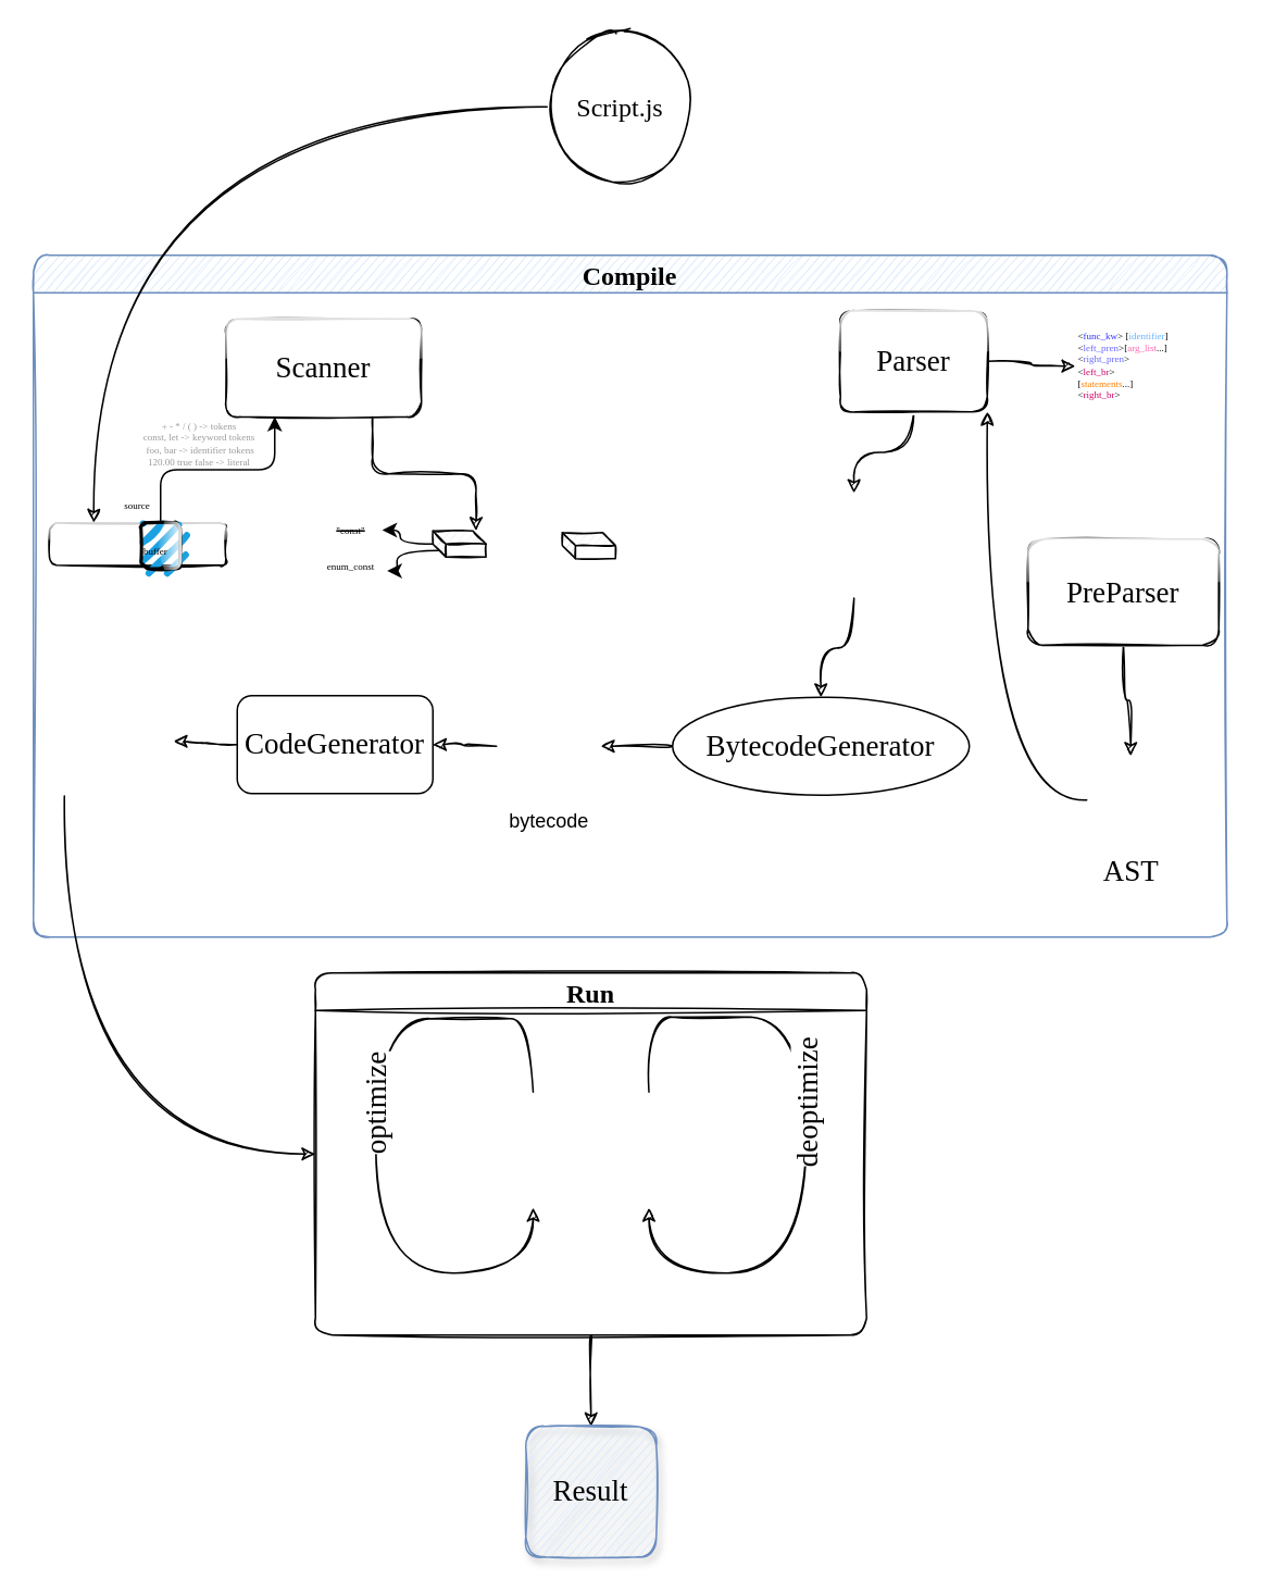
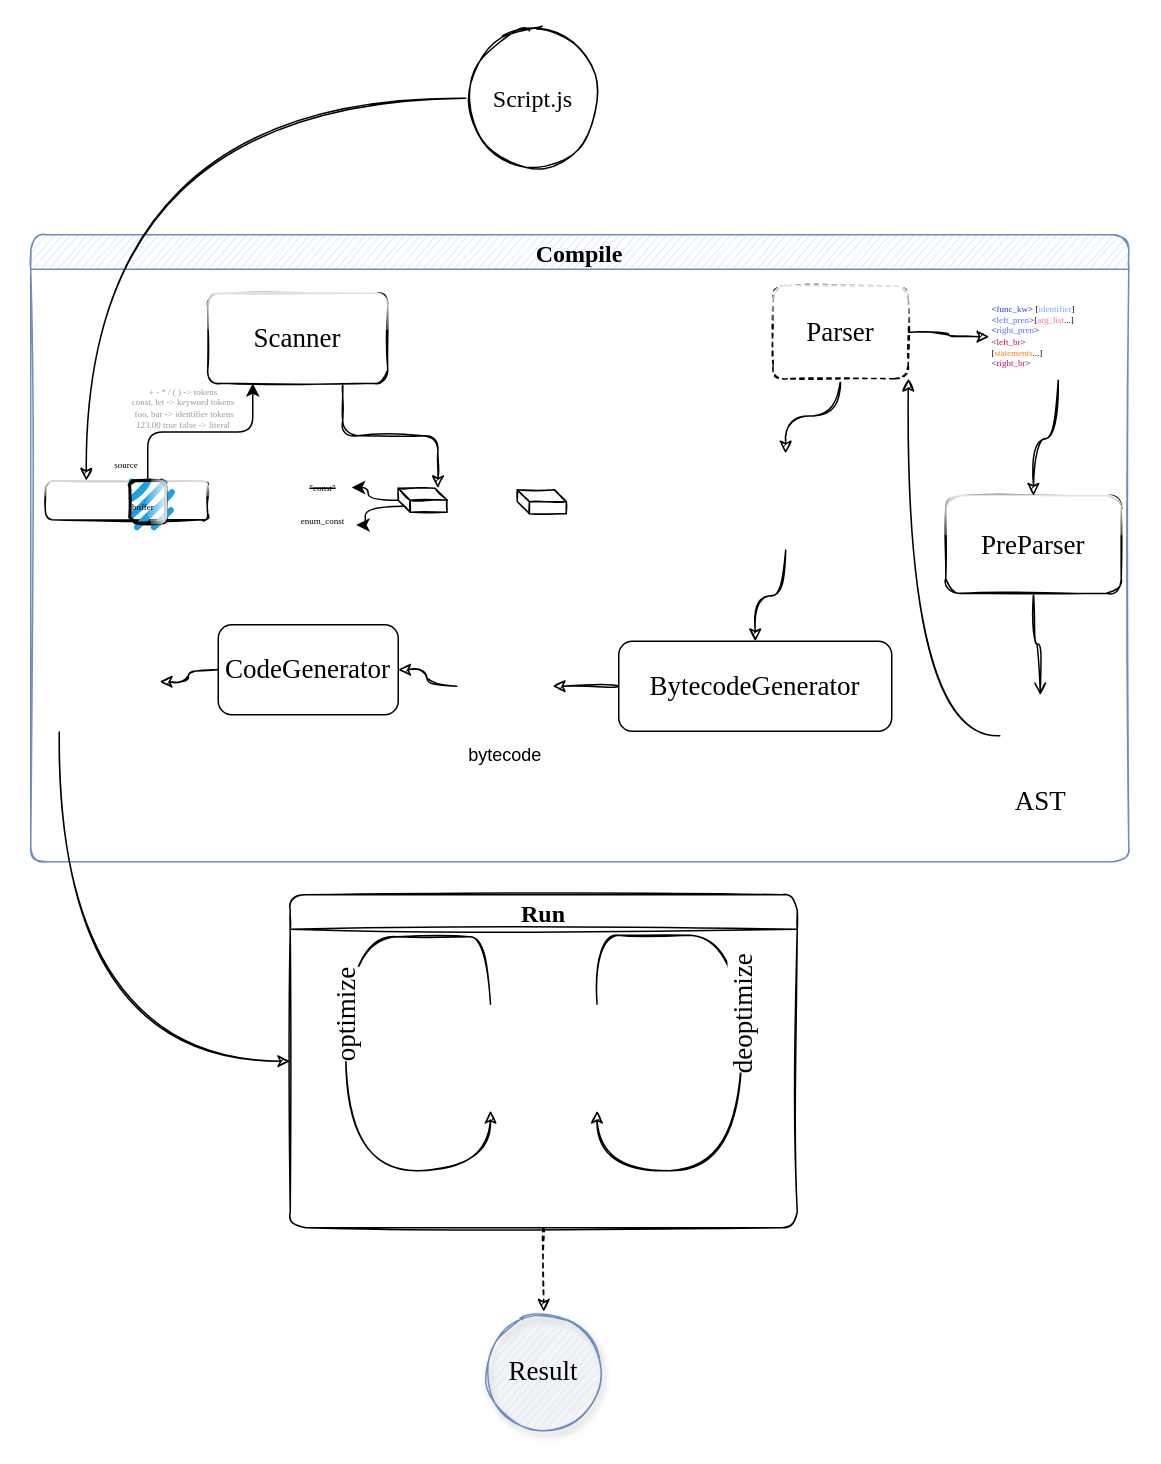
- <mxCell id="2" value="Script.js" style="ellipse;whiteSpace=wrap;html=1;aspect=fixed;sketch=1;rounded=1;fontSize=16;fontFamily=Over the Rainbow;fontSource=https%3A%2F%2Ffonts.googleapis.com%2Fcss%3Ffamily%3DOver%2Bthe%2BRainbow;" parent="1" vertex="1"><mxGeometry x="335" y="20" width="90" height="90" as="geometry" /></mxCell>
+ <mxCell id="2" value="Script.js" style="ellipse;whiteSpace=wrap;html=1;aspect=fixed;sketch=1;rounded=1;fontSize=16;fontFamily=Over the Rainbow;fontSource=https%3A%2F%2Ffonts.googleapis.com%2Fcss%3Ffamily%3DOver%2Bthe%2BRainbow;" parent="1" vertex="1"><mxGeometry x="310" y="20" width="90" height="90" as="geometry" /></mxCell>
- <mxCell id="9" value="Parser" style="rounded=1;whiteSpace=wrap;html=1;shadow=0;glass=1;sketch=1;fontFamily=Over the Rainbow;fontSource=https%3A%2F%2Ffonts.googleapis.com%2Fcss%3Ffamily%3DOver%2Bthe%2BRainbow;fontSize=18;" parent="3" vertex="1"><mxGeometry x="495" y="34" width="90" height="62" as="geometry" /></mxCell>
+ <mxCell id="9" value="Parser" style="rounded=1;whiteSpace=wrap;html=1;shadow=0;glass=1;sketch=1;fontFamily=Over the Rainbow;fontSource=https%3A%2F%2Ffonts.googleapis.com%2Fcss%3Ffamily%3DOver%2Bthe%2BRainbow;fontSize=18;dashed=1;" parent="3" vertex="1"><mxGeometry x="495" y="34" width="90" height="62" as="geometry" /></mxCell>
- <mxCell id="21" value="+ - * / ( ) -&amp;gt; tokens&lt;br&gt;const, let -&amp;gt; keyword tokens&lt;br&gt;&amp;nbsp;foo, bar -&amp;gt; identifier tokens&lt;br&gt;120.00 true false -&amp;gt; literal" style="whiteSpace=wrap;html=1;rounded=1;shadow=0;glass=1;sketch=1;fontFamily=Over the Rainbow;fontSource=https%3A%2F%2Ffonts.googleapis.com%2Fcss%3Ffamily%3DOver%2Bthe%2BRainbow;fontSize=6;opacity=0;textOpacity=40;" parent="3" vertex="1"><mxGeometry x="42" y="85.5" width="120" height="60" as="geometry" /></mxCell>
+ <mxCell id="21" value="+ - * / ( ) -&amp;gt; tokens&lt;br&gt;const, let -&amp;gt; keyword tokens&lt;br&gt;&amp;nbsp;foo, bar -&amp;gt; identifier tokens&lt;br&gt;123.00 true false -&amp;gt; literal" style="whiteSpace=wrap;html=1;rounded=1;shadow=0;glass=1;sketch=1;fontFamily=Over the Rainbow;fontSource=https%3A%2F%2Ffonts.googleapis.com%2Fcss%3Ffamily%3DOver%2Bthe%2BRainbow;fontSize=6;opacity=0;textOpacity=40;" parent="3" vertex="1"><mxGeometry x="42" y="85.5" width="120" height="60" as="geometry" /></mxCell>
+ <mxCell id="26" value="" style="edgeStyle=orthogonalEdgeStyle;rounded=0;orthogonalLoop=1;jettySize=auto;html=1;sketch=1;exitX=0.59;exitY=0.983;exitDx=0;exitDy=0;exitPerimeter=0;curved=1;" parent="3" source="27" target="20" edge="1"><mxGeometry relative="1" as="geometry"><mxPoint x="669" y="90" as="sourcePoint" /></mxGeometry></mxCell>
- <mxCell id="19" value="" style="edgeStyle=orthogonalEdgeStyle;sketch=1;orthogonalLoop=1;jettySize=auto;html=1;curved=1;exitX=0.5;exitY=1;exitDx=0;exitDy=0;" parent="3" source="20" target="11" edge="1"><mxGeometry relative="1" as="geometry" /></mxCell>
+ <mxCell id="19" value="" style="edgeStyle=orthogonalEdgeStyle;sketch=1;orthogonalLoop=1;jettySize=auto;html=1;curved=1;exitX=0.5;exitY=1;exitDx=0;exitDy=0;endArrow=open;" parent="3" source="20" target="11" edge="1"><mxGeometry relative="1" as="geometry" /></mxCell>
- <mxCell id="33" value="&lt;font style=&quot;font-size: 18px&quot;&gt;CodeGenerator&lt;/font&gt;" style="rounded=1;whiteSpace=wrap;html=1;fontFamily=Over the Rainbow;fontSource=https%3A%2F%2Ffonts.googleapis.com%2Fcss%3Ffamily%3DOver%2Bthe%2BRainbow;" vertex="1" parent="3"><mxGeometry x="125" y="270" width="120" height="60" as="geometry" /></mxCell>
+ <mxCell id="33" value="&lt;font style=&quot;font-size: 18px&quot;&gt;CodeGenerator&lt;/font&gt;" style="rounded=1;whiteSpace=wrap;html=1;fontFamily=Over the Rainbow;fontSource=https%3A%2F%2Ffonts.googleapis.com%2Fcss%3Ffamily%3DOver%2Bthe%2BRainbow;" vertex="1" parent="3"><mxGeometry x="125" y="260" width="120" height="60" as="geometry" /></mxCell>
- <mxCell id="31" value="&lt;font style=&quot;font-size: 18px&quot;&gt;BytecodeGenerator&lt;/font&gt;" style="ellipse;whiteSpace=wrap;html=1;fontFamily=Over the Rainbow;fontSource=https%3A%2F%2Ffonts.googleapis.com%2Fcss%3Ffamily%3DOver%2Bthe%2BRainbow;" vertex="1" parent="3"><mxGeometry x="392" y="271" width="182" height="60" as="geometry" /></mxCell>
+ <mxCell id="31" value="&lt;font style=&quot;font-size: 18px&quot;&gt;BytecodeGenerator&lt;/font&gt;" style="rounded=1;whiteSpace=wrap;html=1;fontFamily=Over the Rainbow;fontSource=https%3A%2F%2Ffonts.googleapis.com%2Fcss%3Ffamily%3DOver%2Bthe%2BRainbow;" vertex="1" parent="3"><mxGeometry x="392" y="271" width="182" height="60" as="geometry" /></mxCell>
- <mxCell id="35" style="edgeStyle=orthogonalEdgeStyle;sketch=1;orthogonalLoop=1;jettySize=auto;html=1;fontFamily=Over the Rainbow;fontSource=https%3A%2F%2Ffonts.googleapis.com%2Fcss%3Ffamily%3DOver%2Bthe%2BRainbow;fontSize=18;entryX=0.5;entryY=0;entryDx=0;entryDy=0;curved=1;" edge="1" parent="1" source="36" target="44"><mxGeometry relative="1" as="geometry"><mxPoint x="318" y="868.846" as="targetPoint" /></mxGeometry></mxCell>
+ <mxCell id="35" style="edgeStyle=orthogonalEdgeStyle;sketch=1;orthogonalLoop=1;jettySize=auto;html=1;fontFamily=Over the Rainbow;fontSource=https%3A%2F%2Ffonts.googleapis.com%2Fcss%3Ffamily%3DOver%2Bthe%2BRainbow;fontSize=18;entryX=0.5;entryY=0;entryDx=0;entryDy=0;curved=1;dashed=1;" edge="1" parent="1" source="36" target="44"><mxGeometry relative="1" as="geometry"><mxPoint x="318" y="868.846" as="targetPoint" /></mxGeometry></mxCell>
- <mxCell id="44" value="Result" style="whiteSpace=wrap;html=1;aspect=fixed;fontFamily=Over the Rainbow;fontSource=https%3A%2F%2Ffonts.googleapis.com%2Fcss%3Ffamily%3DOver%2Bthe%2BRainbow;fontSize=18;sketch=1;shadow=1;fillColor=#dae8fc;strokeColor=#6c8ebf;rounded=1;" vertex="1" parent="1"><mxGeometry x="322" y="874" width="80" height="80" as="geometry" /></mxCell>
+ <mxCell id="44" value="Result" style="ellipse;whiteSpace=wrap;html=1;aspect=fixed;fontFamily=Over the Rainbow;fontSource=https%3A%2F%2Ffonts.googleapis.com%2Fcss%3Ffamily%3DOver%2Bthe%2BRainbow;fontSize=18;sketch=1;shadow=1;fillColor=#dae8fc;strokeColor=#6c8ebf;" vertex="1" parent="1"><mxGeometry x="322" y="874" width="80" height="80" as="geometry" /></mxCell>
